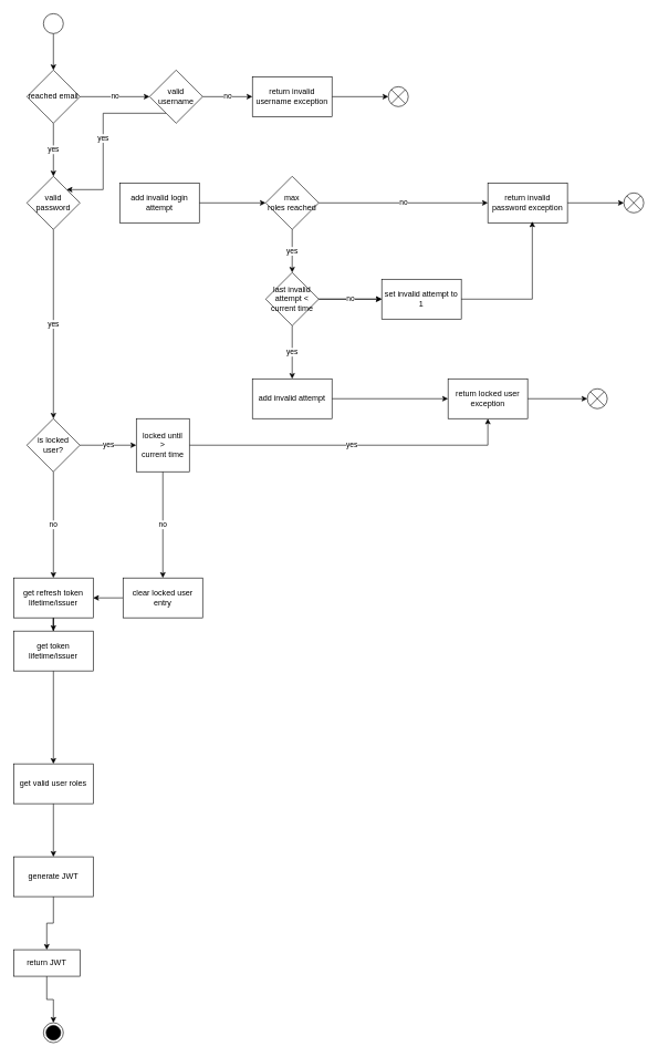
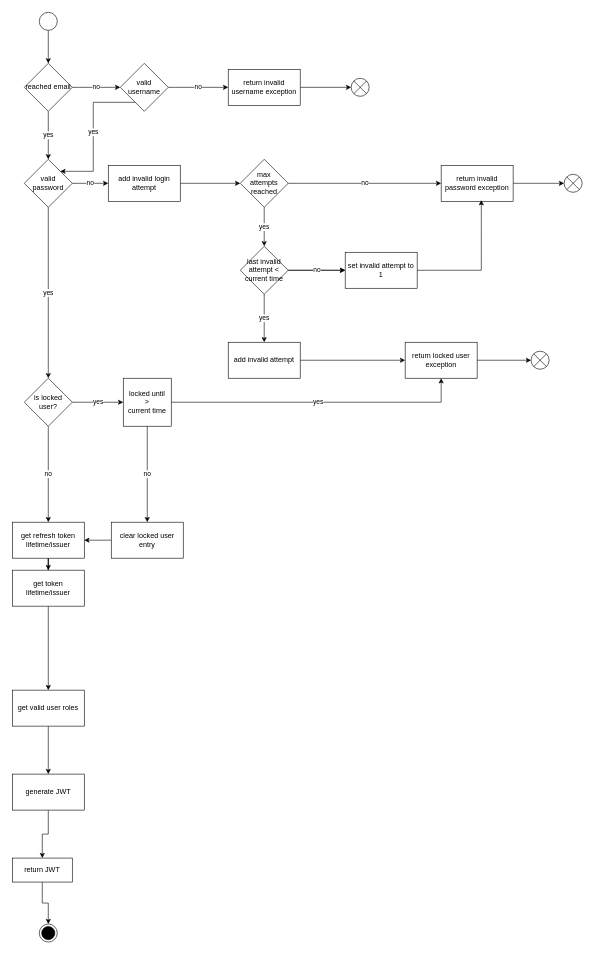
- <mxCell id="54" value="valid username" style="rhombus;whiteSpace=wrap;html=1;" vertex="1" parent="1"><mxGeometry x="225" y="105" width="80" height="80" as="geometry" /></mxCell>
+ <mxCell id="54" value="valid username" style="rhombus;whiteSpace=wrap;html=1;" vertex="1" parent="1"><mxGeometry x="200" y="105" width="80" height="80" as="geometry" /></mxCell>
+ <mxCell id="7" value="no" style="edgeStyle=orthogonalEdgeStyle;rounded=0;orthogonalLoop=1;jettySize=auto;html=1;" parent="1" source="9" target="11" edge="1"><mxGeometry relative="1" as="geometry" /></mxCell>
- <mxCell id="17" value="max &lt;br&gt;roles reached" style="rhombus;whiteSpace=wrap;html=1;" parent="1" vertex="1"><mxGeometry x="400" y="265" width="80" height="80" as="geometry" /></mxCell>
+ <mxCell id="17" value="max &lt;br&gt;attempts reached" style="rhombus;whiteSpace=wrap;html=1;" parent="1" vertex="1"><mxGeometry x="400" y="265" width="80" height="80" as="geometry" /></mxCell>
